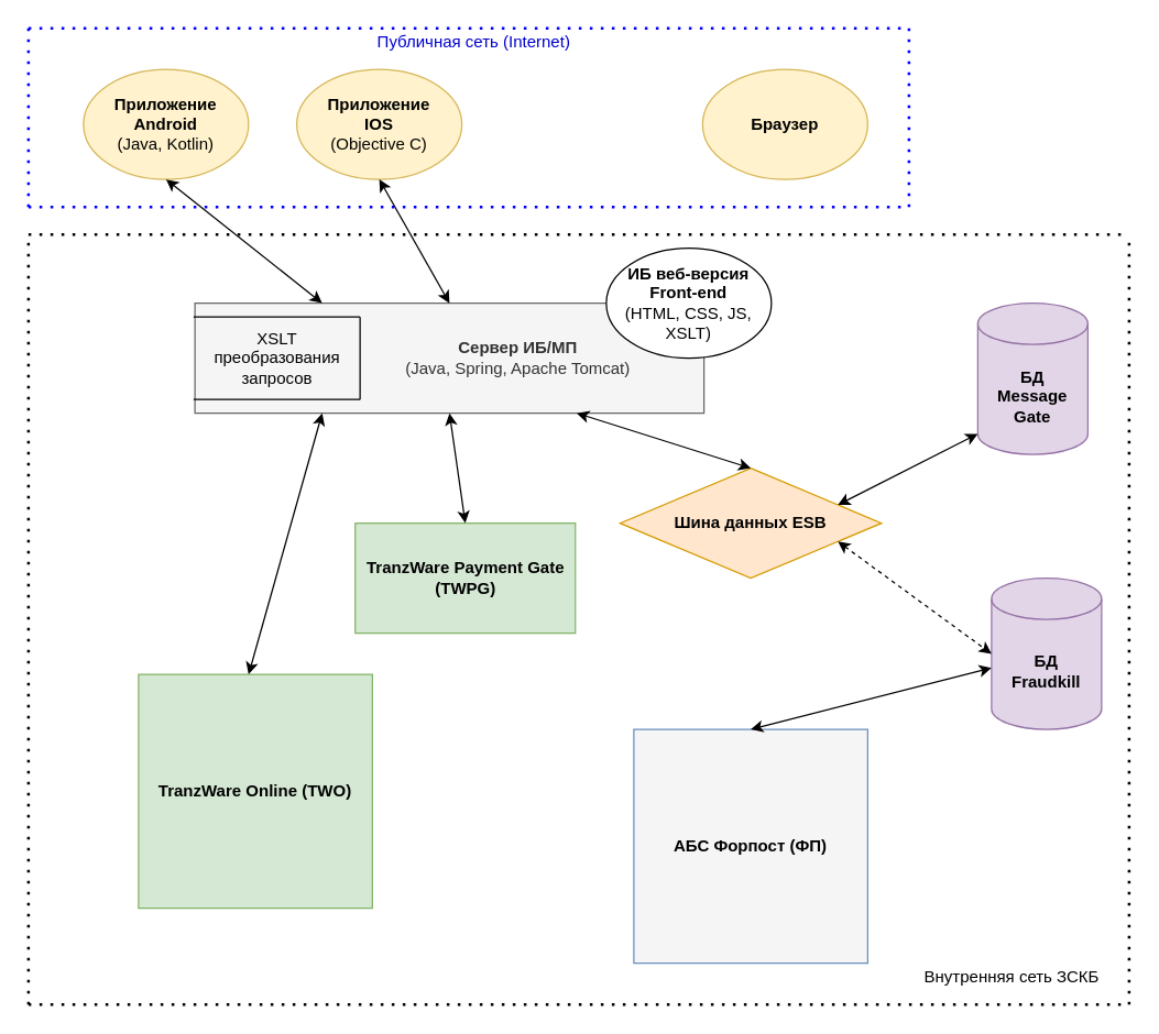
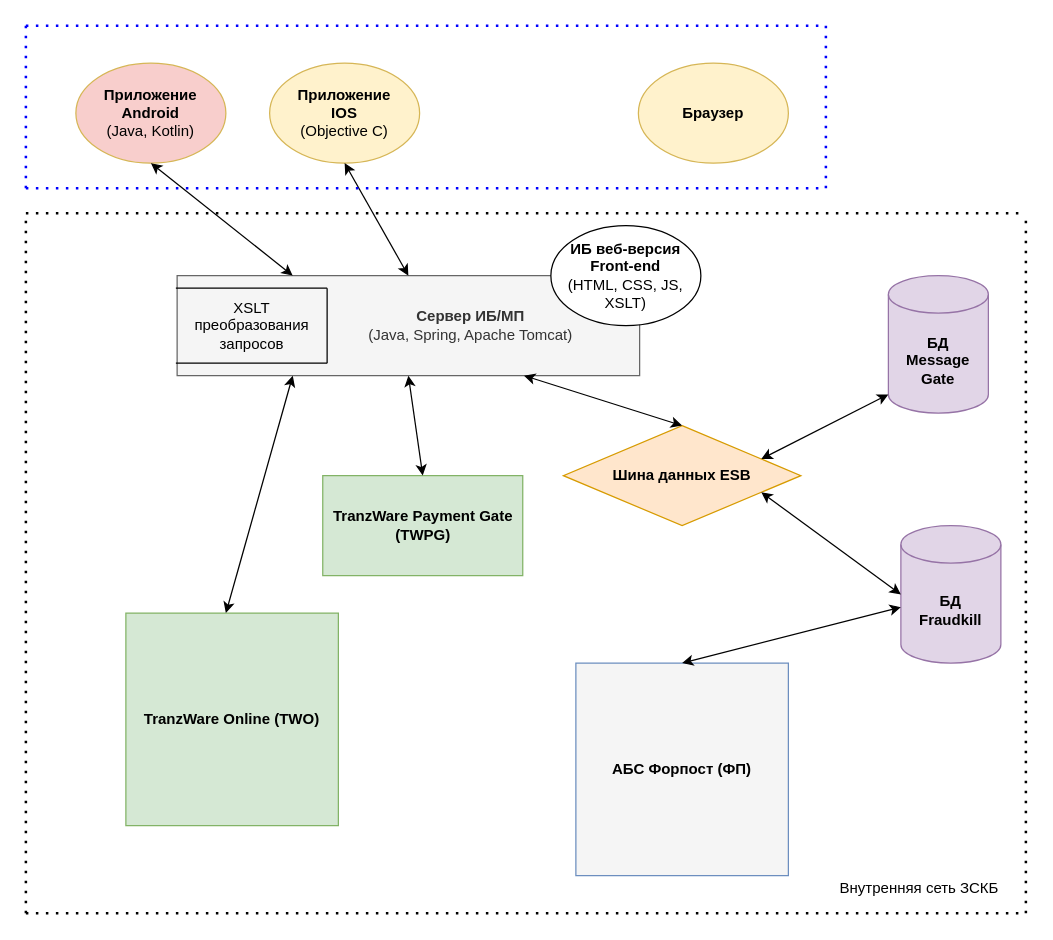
- <mxCell id="27" value="Публичная сеть (Internet)" style="text;html=1;strokeColor=none;fillColor=none;align=center;verticalAlign=middle;whiteSpace=wrap;rounded=0;fontColor=#0000CC;" parent="1" vertex="1"><mxGeometry x="270" y="20" width="147.5" height="20" as="geometry" /></mxCell>
- <mxCell id="2" value="&lt;b&gt;Приложение&lt;br&gt;Android&lt;/b&gt;&lt;br&gt;(Java, Kotlin)" style="ellipse;whiteSpace=wrap;html=1;fillColor=#fff2cc;strokeColor=#d6b656;" parent="1" vertex="1"><mxGeometry x="60" y="50" width="120" height="80" as="geometry" /></mxCell>
+ <mxCell id="2" value="&lt;b&gt;Приложение&lt;br&gt;Android&lt;/b&gt;&lt;br&gt;(Java, Kotlin)" style="ellipse;whiteSpace=wrap;html=1;fillColor=#f8cecc;strokeColor=#d6b656;" parent="1" vertex="1"><mxGeometry x="60" y="50" width="120" height="80" as="geometry" /></mxCell>
- <mxCell id="16" value="" style="endArrow=classic;startArrow=classic;html=1;entryX=0;entryY=0.5;entryDx=0;entryDy=0;entryPerimeter=0;exitX=1;exitY=0.75;exitDx=0;exitDy=0;dashed=1;" parent="1" source="11" target="13" edge="1"><mxGeometry width="50" height="50" relative="1" as="geometry"><mxPoint x="642" y="410" as="sourcePoint" /><mxPoint x="720" y="360" as="targetPoint" /></mxGeometry></mxCell>
+ <mxCell id="16" value="" style="endArrow=classic;startArrow=classic;html=1;entryX=0;entryY=0.5;entryDx=0;entryDy=0;entryPerimeter=0;exitX=1;exitY=0.75;exitDx=0;exitDy=0;" parent="1" source="11" target="13" edge="1"><mxGeometry width="50" height="50" relative="1" as="geometry"><mxPoint x="642" y="410" as="sourcePoint" /><mxPoint x="720" y="360" as="targetPoint" /></mxGeometry></mxCell>
